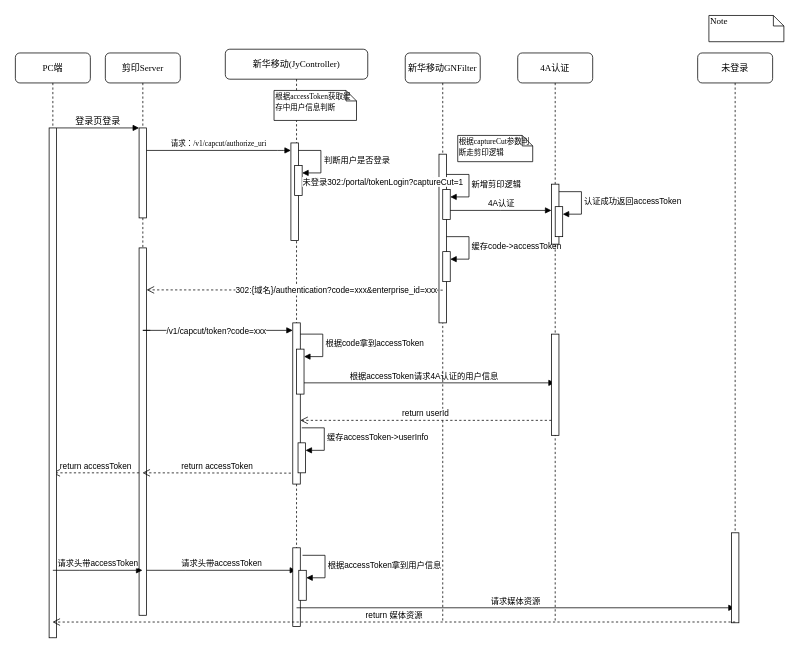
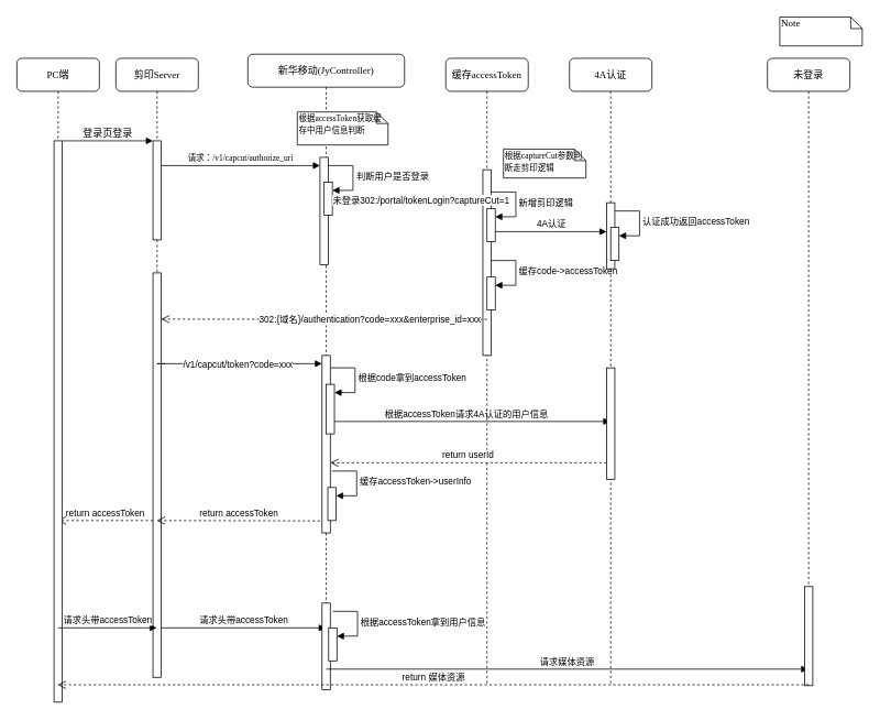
- <mxCell id="23" value="新华移动GNFilter" style="shape=umlLifeline;perimeter=lifelinePerimeter;whiteSpace=wrap;html=1;container=1;collapsible=0;recursiveResize=0;outlineConnect=0;rounded=1;shadow=0;comic=0;labelBackgroundColor=none;strokeWidth=1;fontFamily=Verdana;fontSize=12;align=center;" parent="1" vertex="1"><mxGeometry x="540" y="70" width="100" height="760" as="geometry" /></mxCell>
+ <mxCell id="23" value="缓存accessToken" style="shape=umlLifeline;perimeter=lifelinePerimeter;whiteSpace=wrap;html=1;container=1;collapsible=0;recursiveResize=0;outlineConnect=0;rounded=1;shadow=0;comic=0;labelBackgroundColor=none;strokeWidth=1;fontFamily=Verdana;fontSize=12;align=center;" parent="1" vertex="1"><mxGeometry x="540" y="70" width="100" height="760" as="geometry" /></mxCell>
- <mxCell id="10" value="&lt;font style=&quot;font-size: 10px;&quot;&gt;根据accessToken获取缓存中用户信息判断&lt;/font&gt;" style="shape=note;whiteSpace=wrap;html=1;size=14;verticalAlign=top;align=left;spacingTop=-6;rounded=0;shadow=0;comic=0;labelBackgroundColor=none;strokeWidth=1;fontFamily=Verdana;fontSize=12" vertex="1" parent="7"><mxGeometry x="65" y="55" width="110" height="40" as="geometry" /></mxCell>
+ <mxCell id="10" value="&lt;font style=&quot;font-size: 10px;&quot;&gt;根据accessToken获取缓存中用户信息判断&lt;/font&gt;" style="shape=note;whiteSpace=wrap;html=1;size=14;verticalAlign=top;align=left;spacingTop=-6;rounded=0;shadow=0;comic=0;labelBackgroundColor=none;strokeWidth=1;fontFamily=Verdana;fontSize=12" vertex="1" parent="7"><mxGeometry x="60" y="70" width="110" height="40" as="geometry" /></mxCell>
